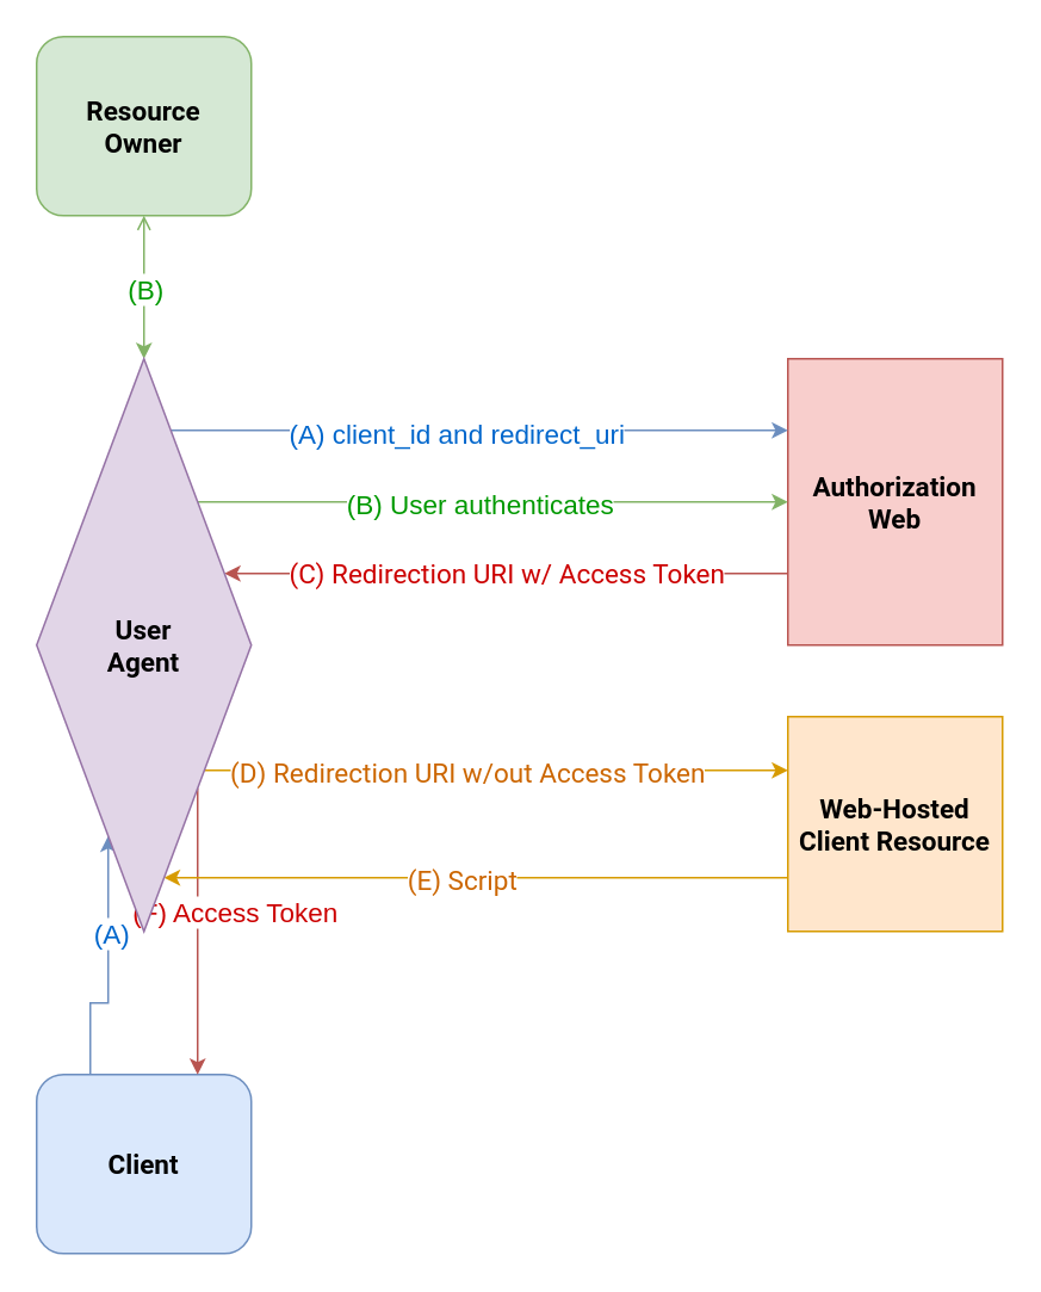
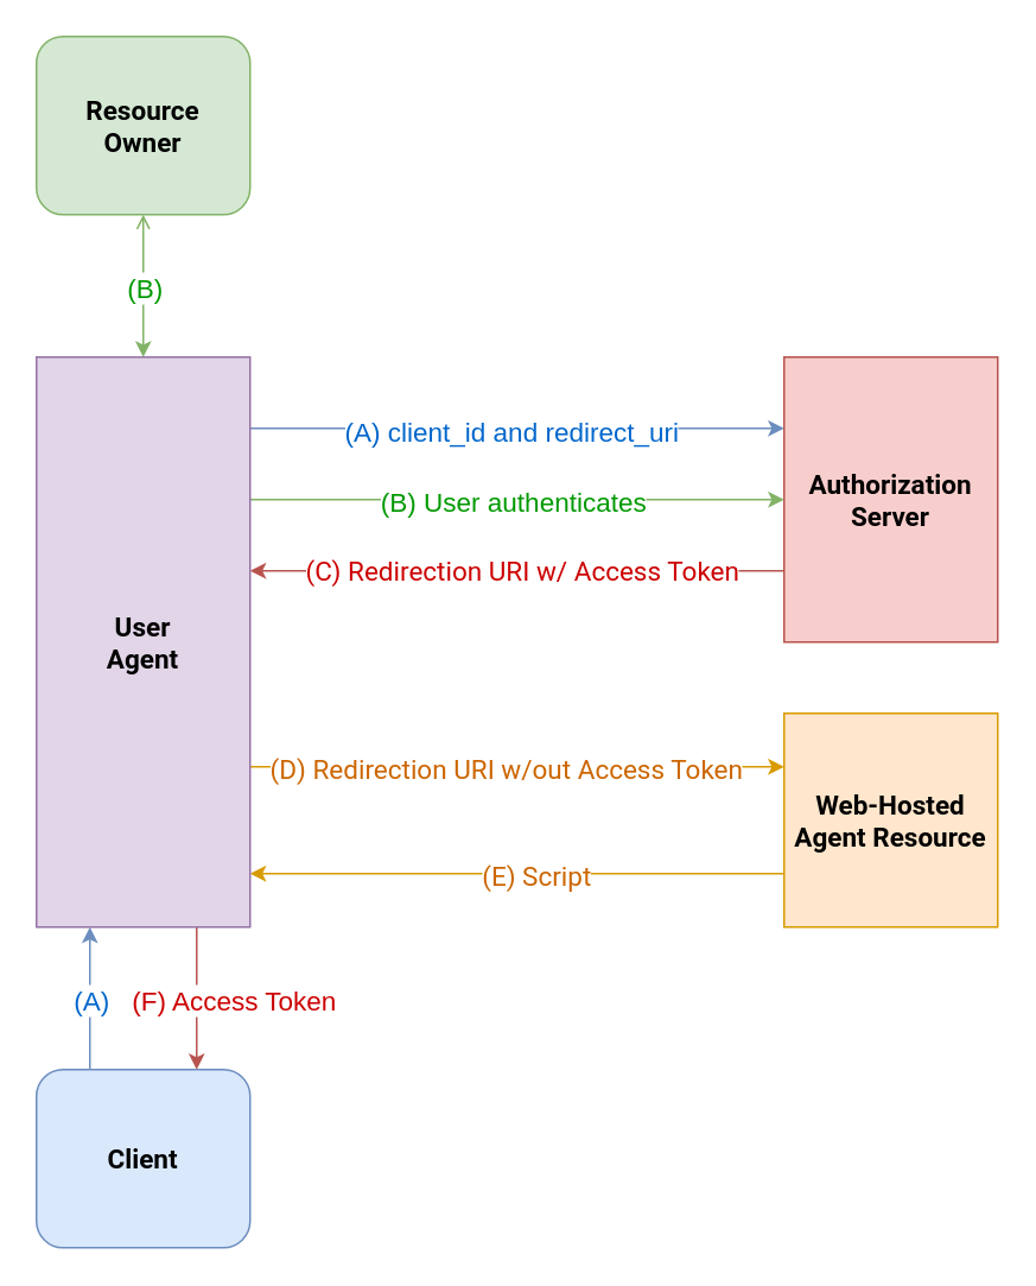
- <mxCell id="6" value="&lt;b style=&quot;font-size: 15px;&quot;&gt;Authorization&lt;br style=&quot;font-size: 15px;&quot;&gt;Web&lt;br style=&quot;font-size: 15px;&quot;&gt;&lt;/b&gt;" style="rounded=0;whiteSpace=wrap;html=1;fillColor=#f8cecc;strokeColor=#b85450;fontSize=15;fontFamily=Roboto;fontSource=https%3A%2F%2Ffonts.googleapis.com%2Fcss%3Ffamily%3DRoboto;" parent="1" vertex="1"><mxGeometry x="440" y="200" width="120" height="160" as="geometry" /></mxCell>
+ <mxCell id="6" value="&lt;b style=&quot;font-size: 15px;&quot;&gt;Authorization&lt;br style=&quot;font-size: 15px;&quot;&gt;Server&lt;br style=&quot;font-size: 15px;&quot;&gt;&lt;/b&gt;" style="rounded=0;whiteSpace=wrap;html=1;fillColor=#f8cecc;strokeColor=#b85450;fontSize=15;fontFamily=Roboto;fontSource=https%3A%2F%2Ffonts.googleapis.com%2Fcss%3Ffamily%3DRoboto;" parent="1" vertex="1"><mxGeometry x="440" y="200" width="120" height="160" as="geometry" /></mxCell>
- <mxCell id="21" value="&lt;b style=&quot;font-size: 15px&quot;&gt;User&lt;br&gt;Agent&lt;br&gt;&lt;/b&gt;" style="rhombus;whiteSpace=wrap;html=1;fillColor=#e1d5e7;strokeColor=#9673a6;fontSize=15;fontFamily=Roboto;fontSource=https%3A%2F%2Ffonts.googleapis.com%2Fcss%3Ffamily%3DRoboto;" parent="1" vertex="1"><mxGeometry x="20" y="200" width="120" height="320" as="geometry" /></mxCell>
+ <mxCell id="21" value="&lt;b style=&quot;font-size: 15px&quot;&gt;User&lt;br&gt;Agent&lt;br&gt;&lt;/b&gt;" style="rounded=0;whiteSpace=wrap;html=1;fillColor=#e1d5e7;strokeColor=#9673a6;fontSize=15;fontFamily=Roboto;fontSource=https%3A%2F%2Ffonts.googleapis.com%2Fcss%3Ffamily%3DRoboto;" parent="1" vertex="1"><mxGeometry x="20" y="200" width="120" height="320" as="geometry" /></mxCell>
- <mxCell id="22" value="&lt;b style=&quot;font-size: 15px&quot;&gt;Web-Hosted&lt;br&gt;Client Resource&lt;br style=&quot;font-size: 15px&quot;&gt;&lt;/b&gt;" style="rounded=0;whiteSpace=wrap;html=1;fillColor=#ffe6cc;strokeColor=#d79b00;fontSize=15;fontFamily=Roboto;fontSource=https%3A%2F%2Ffonts.googleapis.com%2Fcss%3Ffamily%3DRoboto;" vertex="1" parent="1"><mxGeometry x="440" y="400" width="120" height="120" as="geometry" /></mxCell>
+ <mxCell id="22" value="&lt;b style=&quot;font-size: 15px&quot;&gt;Web-Hosted&lt;br&gt;Agent Resource&lt;br style=&quot;font-size: 15px&quot;&gt;&lt;/b&gt;" style="rounded=0;whiteSpace=wrap;html=1;fillColor=#ffe6cc;strokeColor=#d79b00;fontSize=15;fontFamily=Roboto;fontSource=https%3A%2F%2Ffonts.googleapis.com%2Fcss%3Ffamily%3DRoboto;" vertex="1" parent="1"><mxGeometry x="440" y="400" width="120" height="120" as="geometry" /></mxCell>
